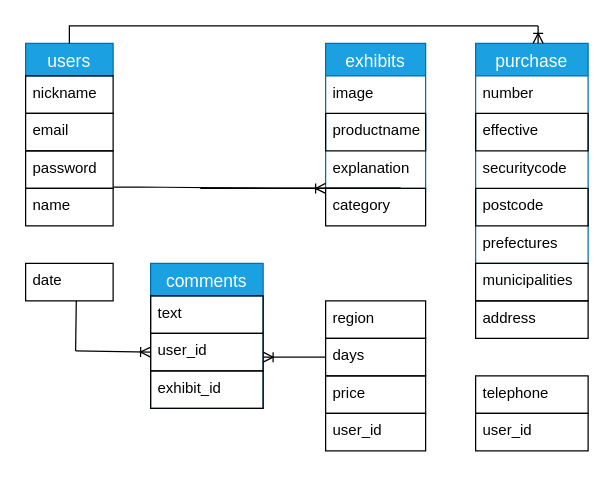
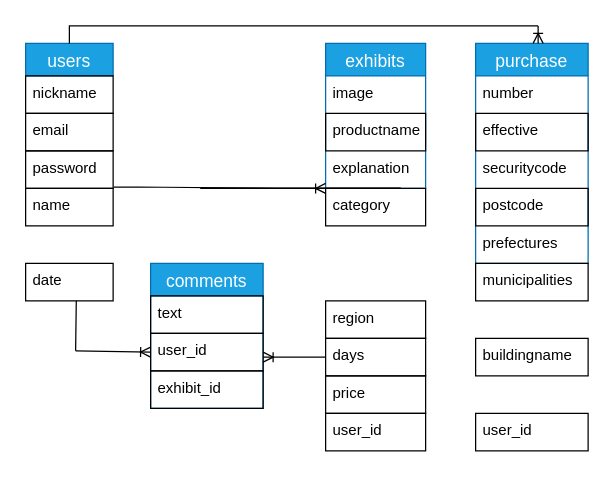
- <mxCell id="24" value="address" style="text;strokeColor=default;fillColor=none;spacingLeft=4;spacingRight=4;overflow=hidden;rotatable=0;points=[[0,0.5],[1,0.5]];portConstraint=eastwest;fontSize=12;labelBorderColor=none;fontColor=default;" vertex="1" parent="1"><mxGeometry x="380" y="240" width="90" height="30" as="geometry" /></mxCell>
+ <mxCell id="25" value="buildingname" style="text;strokeColor=default;fillColor=none;spacingLeft=4;spacingRight=4;overflow=hidden;rotatable=0;points=[[0,0.5],[1,0.5]];portConstraint=eastwest;fontSize=12;labelBorderColor=none;fontColor=default;" vertex="1" parent="1"><mxGeometry x="380" y="270" width="90" height="30" as="geometry" /></mxCell>
- <mxCell id="26" value="telephone" style="text;strokeColor=default;fillColor=none;spacingLeft=4;spacingRight=4;overflow=hidden;rotatable=0;points=[[0,0.5],[1,0.5]];portConstraint=eastwest;fontSize=12;labelBorderColor=none;fontColor=default;" vertex="1" parent="1"><mxGeometry x="380" y="300" width="90" height="30" as="geometry" /></mxCell>
